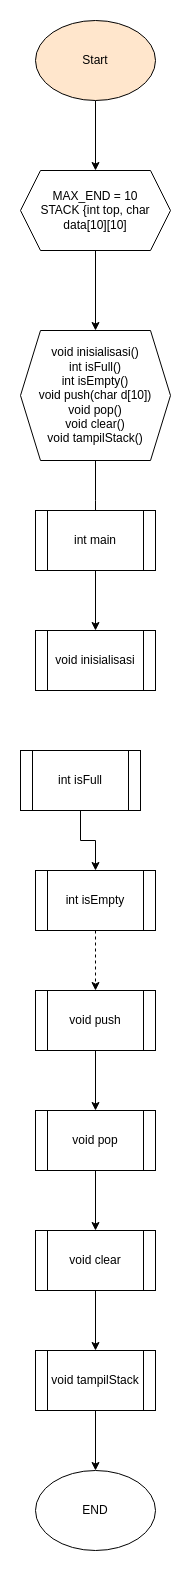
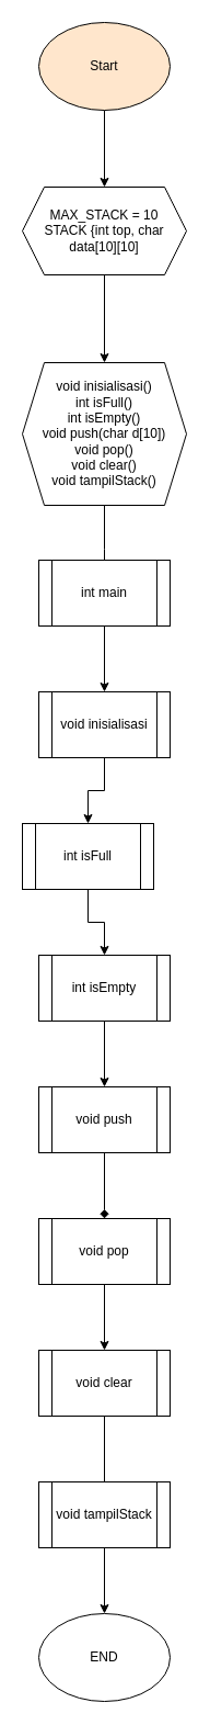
- <mxCell id="5" value="MAX_END = 10&lt;br&gt;STACK {int top, char data[10][10]" style="shape=hexagon;perimeter=hexagonPerimeter2;whiteSpace=wrap;html=1;fixedSize=1;" vertex="1" parent="1"><mxGeometry x="20" y="170" width="150" height="80" as="geometry" /></mxCell>
+ <mxCell id="5" value="MAX_STACK = 10&lt;br&gt;STACK {int top, char data[10][10]" style="shape=hexagon;perimeter=hexagonPerimeter2;whiteSpace=wrap;html=1;fixedSize=1;" vertex="1" parent="1"><mxGeometry x="20" y="170" width="150" height="80" as="geometry" /></mxCell>
+ <mxCell id="10" value="" style="edgeStyle=orthogonalEdgeStyle;rounded=0;orthogonalLoop=1;jettySize=auto;html=1;" edge="1" parent="1" source="11" target="13"><mxGeometry relative="1" as="geometry" /></mxCell>
- <mxCell id="14" value="" style="edgeStyle=orthogonalEdgeStyle;rounded=0;orthogonalLoop=1;jettySize=auto;html=1;dashed=1;" edge="1" parent="1" source="15" target="17"><mxGeometry relative="1" as="geometry" /></mxCell>
+ <mxCell id="14" value="" style="edgeStyle=orthogonalEdgeStyle;rounded=0;orthogonalLoop=1;jettySize=auto;html=1;" edge="1" parent="1" source="15" target="17"><mxGeometry relative="1" as="geometry" /></mxCell>
- <mxCell id="16" value="" style="edgeStyle=orthogonalEdgeStyle;rounded=0;orthogonalLoop=1;jettySize=auto;html=1;" edge="1" parent="1" source="17" target="19"><mxGeometry relative="1" as="geometry" /></mxCell>
+ <mxCell id="16" value="" style="edgeStyle=orthogonalEdgeStyle;rounded=0;orthogonalLoop=1;jettySize=auto;html=1;endArrow=diamond;" edge="1" parent="1" source="17" target="19"><mxGeometry relative="1" as="geometry" /></mxCell>
- <mxCell id="20" value="" style="edgeStyle=orthogonalEdgeStyle;rounded=0;orthogonalLoop=1;jettySize=auto;html=1;" edge="1" parent="1" source="21" target="23"><mxGeometry relative="1" as="geometry" /></mxCell>
+ <mxCell id="20" value="" style="edgeStyle=orthogonalEdgeStyle;rounded=0;orthogonalLoop=1;jettySize=auto;html=1;endArrow=none;" edge="1" parent="1" source="21" target="23"><mxGeometry relative="1" as="geometry" /></mxCell>
